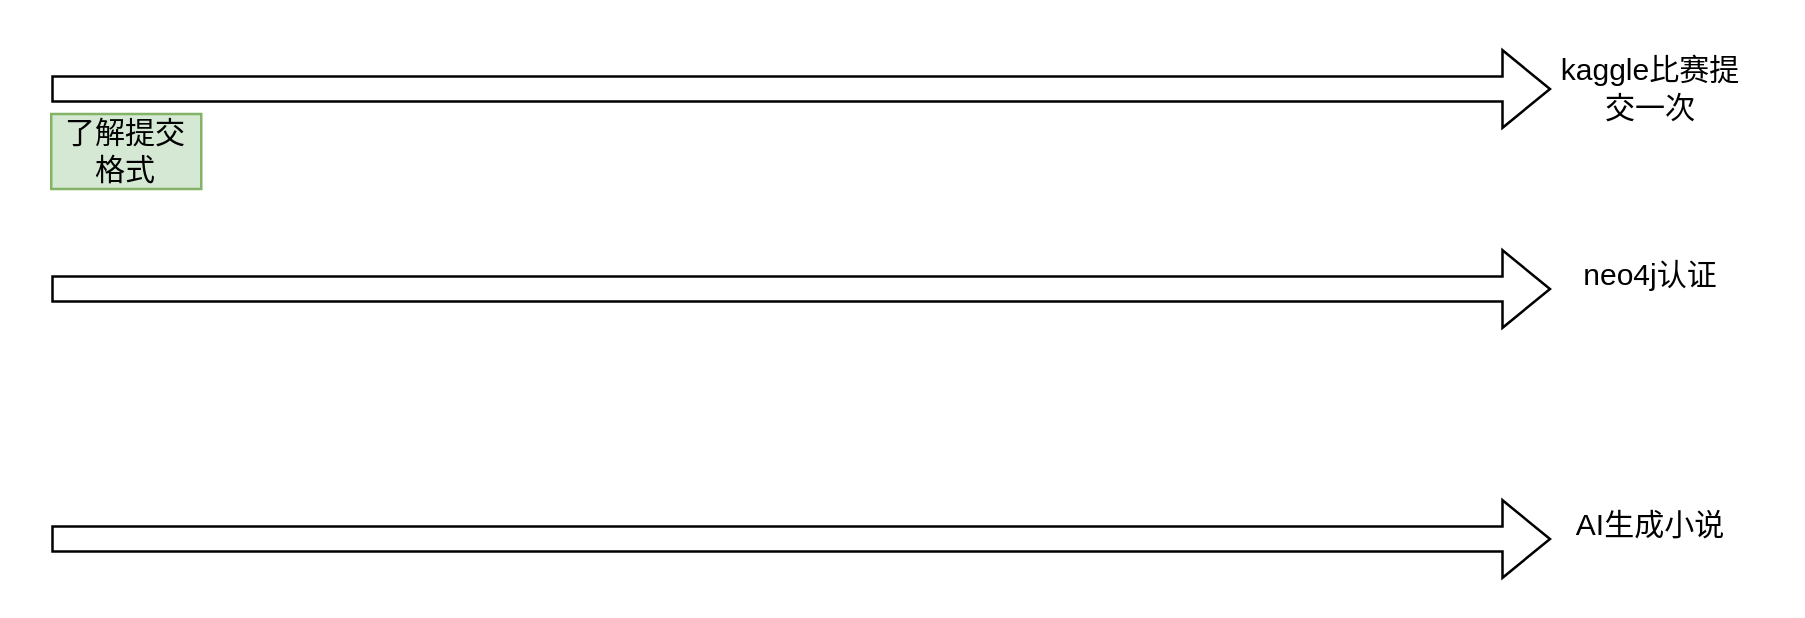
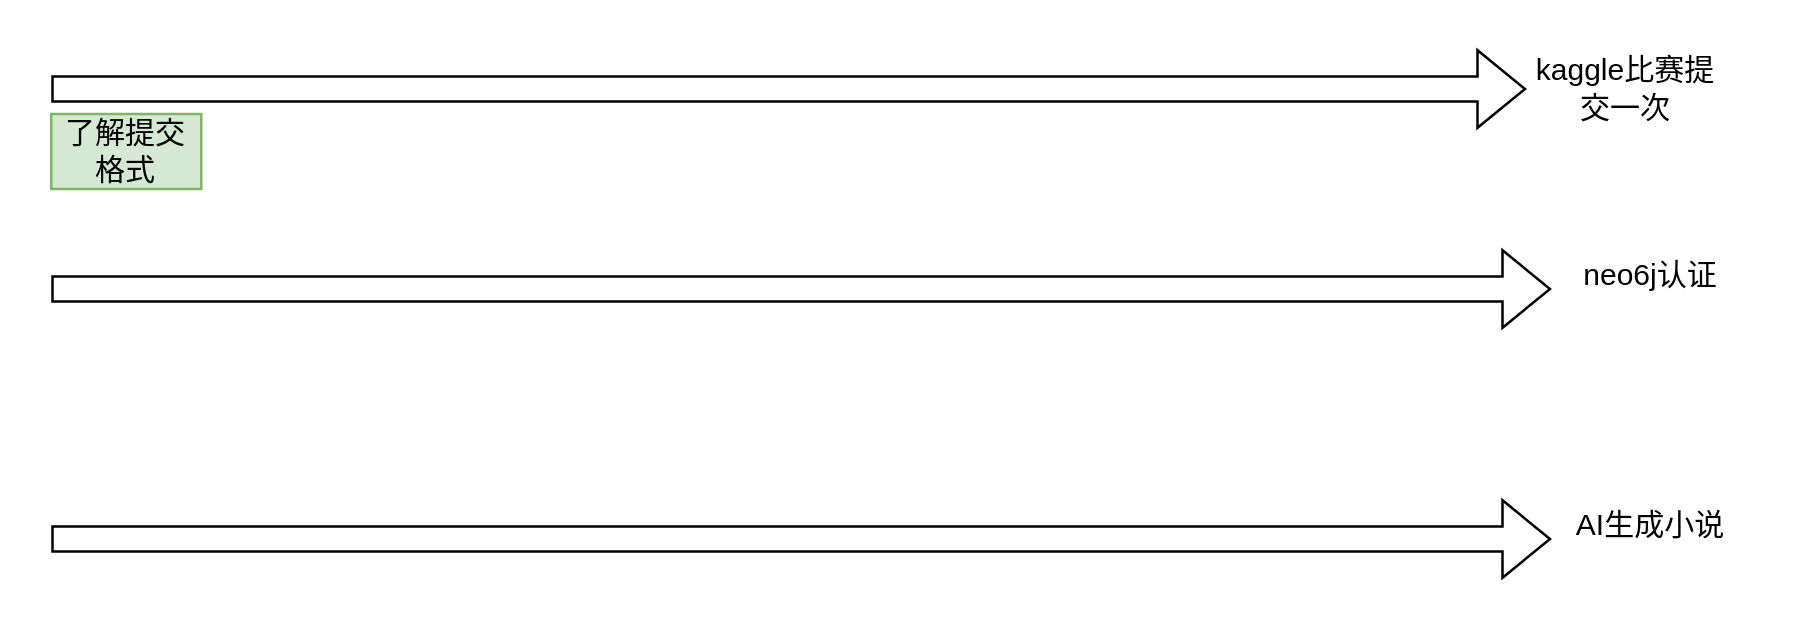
- <mxCell id="3" value="kaggle比赛提交一次" style="text;html=1;strokeColor=none;fillColor=none;align=center;verticalAlign=middle;whiteSpace=wrap;rounded=0;" parent="1" vertex="1"><mxGeometry x="620" y="20" width="80" height="30" as="geometry" /></mxCell>
+ <mxCell id="3" value="kaggle比赛提交一次" style="text;html=1;strokeColor=none;fillColor=none;align=center;verticalAlign=middle;whiteSpace=wrap;rounded=0;" parent="1" vertex="1"><mxGeometry x="610" y="20" width="80" height="30" as="geometry" /></mxCell>
- <mxCell id="6" value="neo4j认证" style="text;html=1;strokeColor=none;fillColor=none;align=center;verticalAlign=middle;whiteSpace=wrap;rounded=0;" vertex="1" parent="1"><mxGeometry x="620" y="95" width="80" height="30" as="geometry" /></mxCell>
+ <mxCell id="6" value="neo6j认证" style="text;html=1;strokeColor=none;fillColor=none;align=center;verticalAlign=middle;whiteSpace=wrap;rounded=0;" vertex="1" parent="1"><mxGeometry x="620" y="95" width="80" height="30" as="geometry" /></mxCell>
